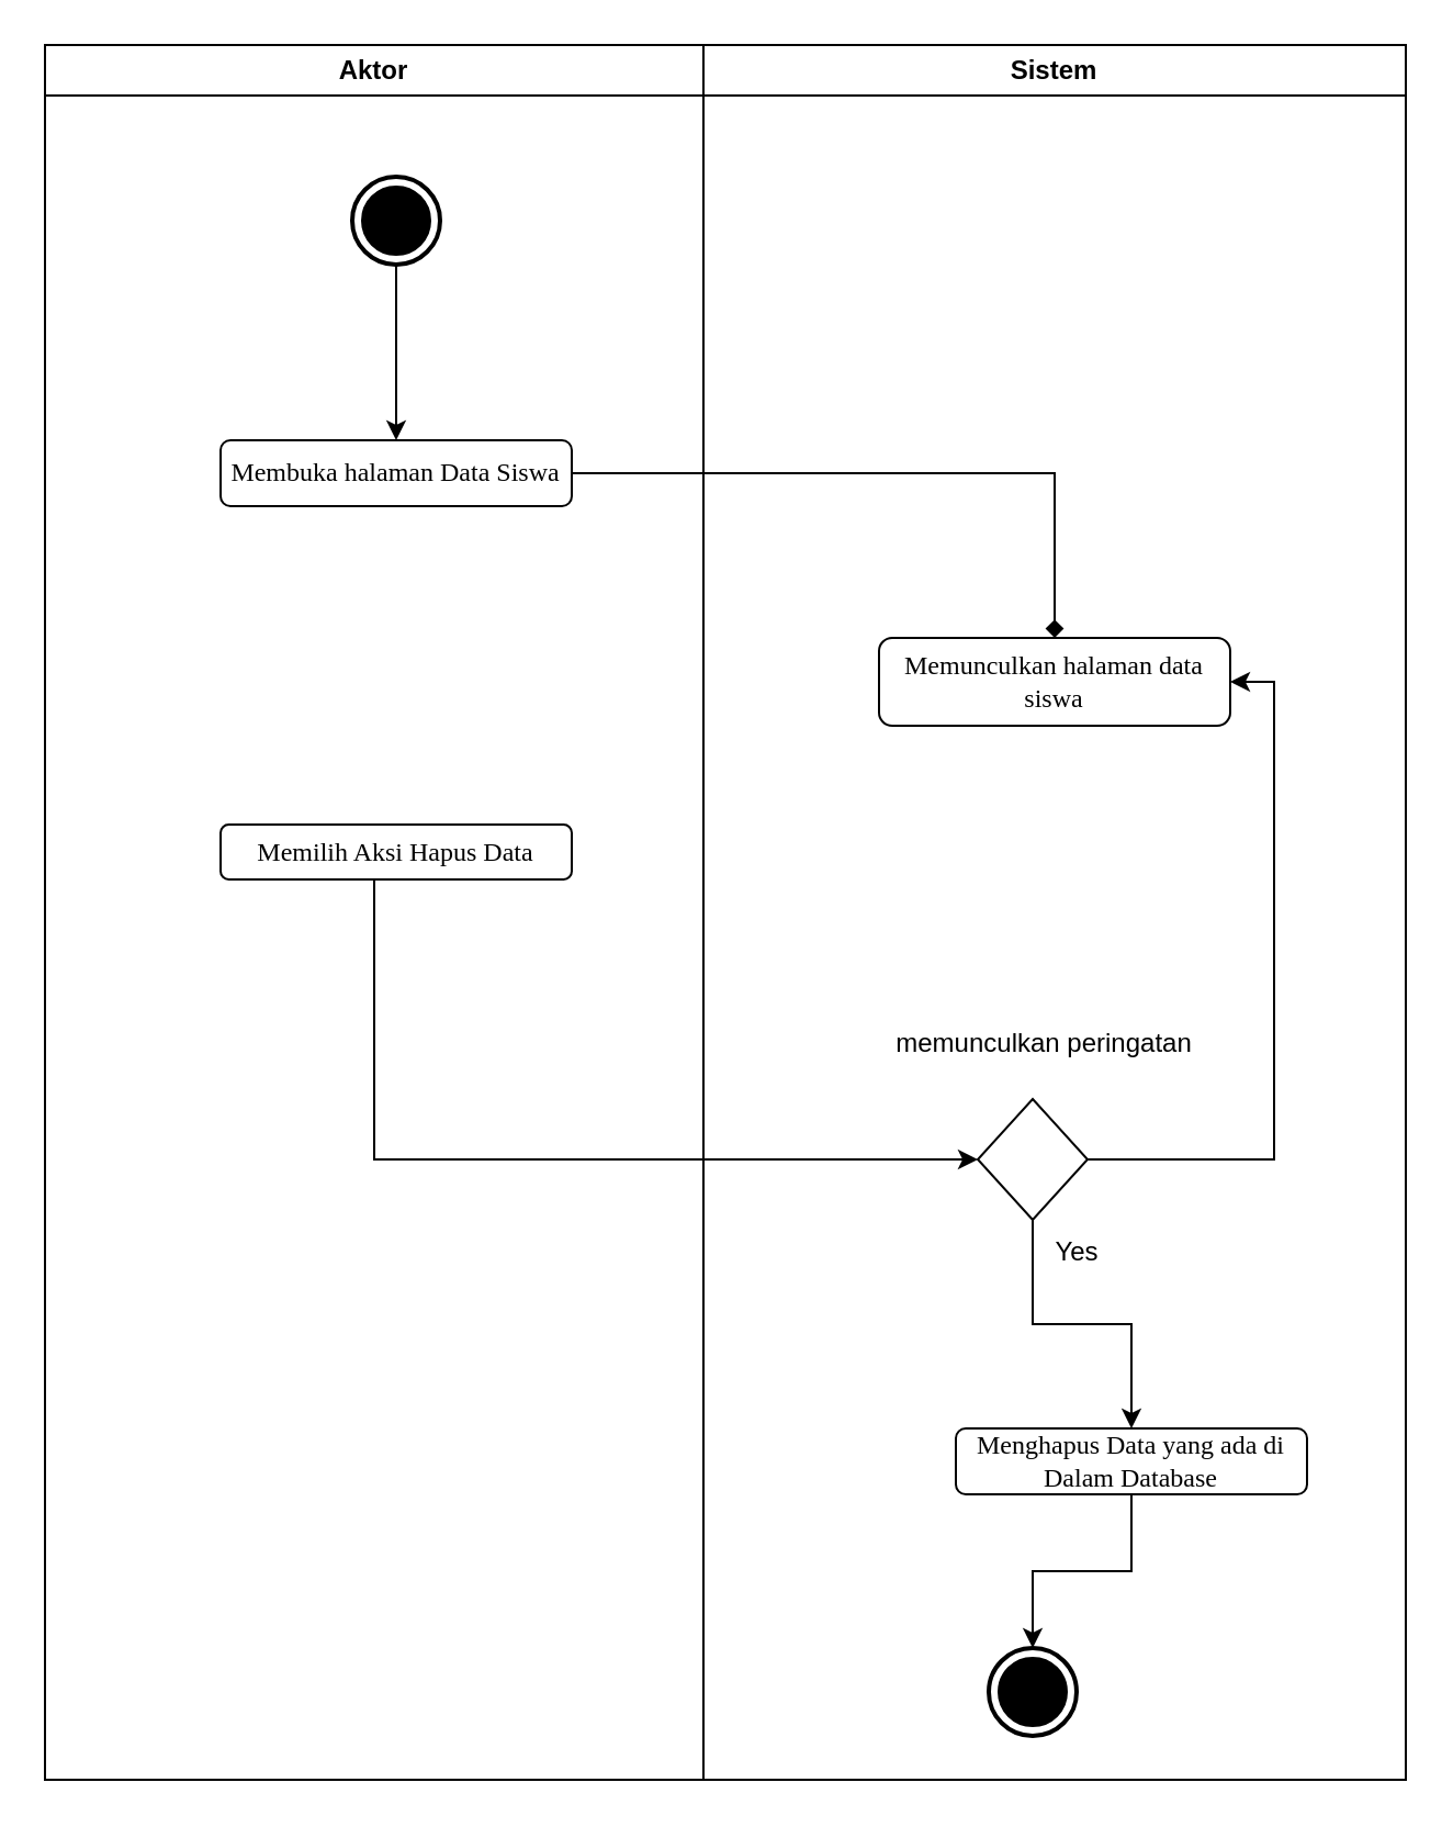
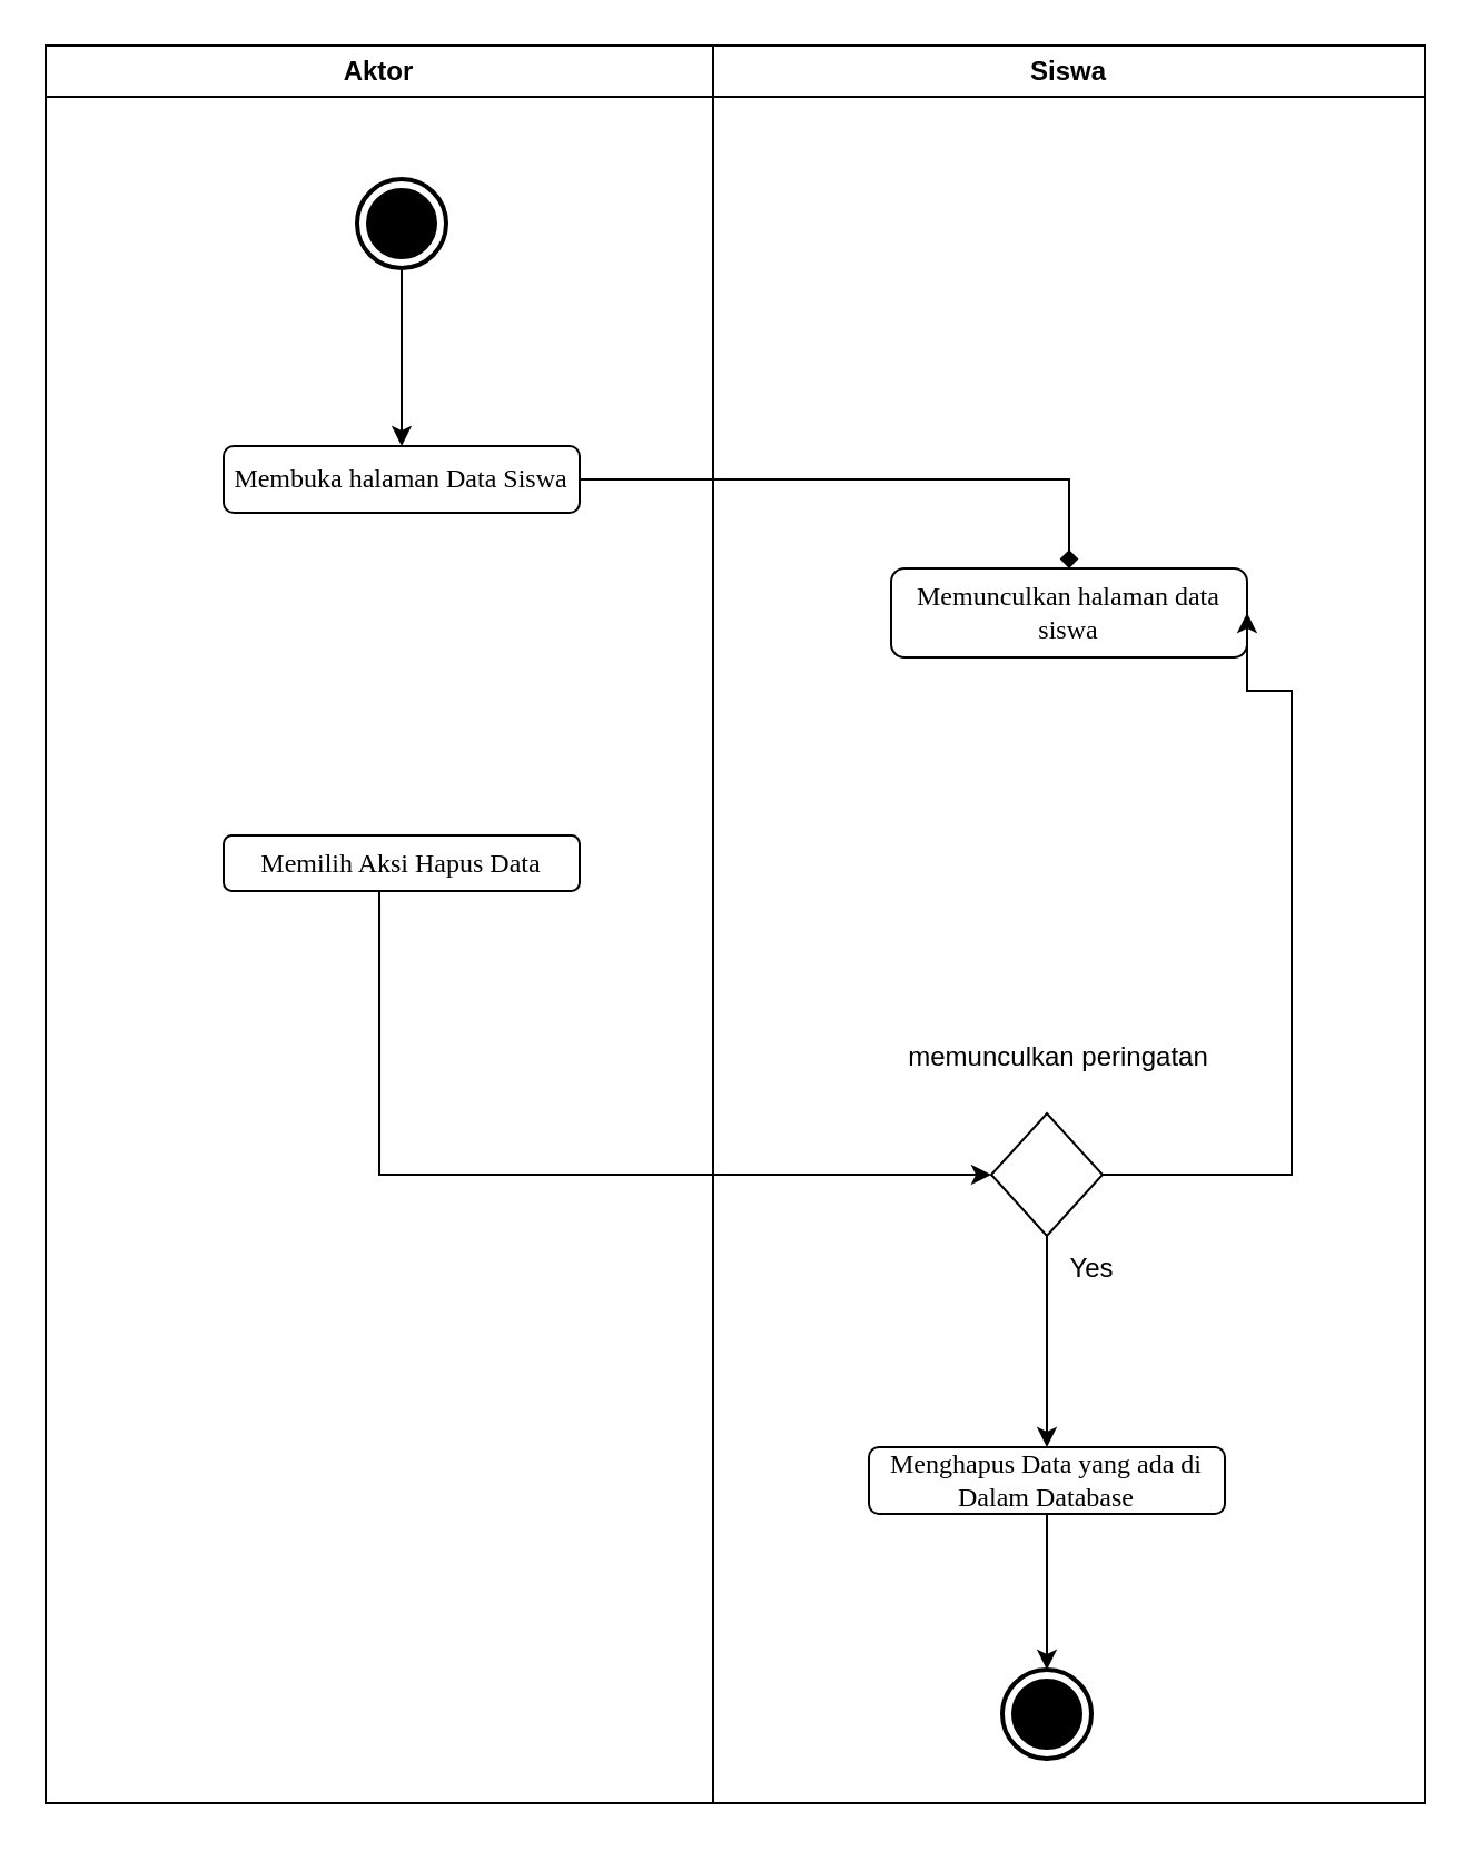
- <mxCell id="7" value="Sistem" style="swimlane;whiteSpace=wrap;html=1;" vertex="1" parent="1"><mxGeometry x="320" y="20" width="320" height="790" as="geometry" /></mxCell>
+ <mxCell id="7" value="Siswa" style="swimlane;whiteSpace=wrap;html=1;" vertex="1" parent="1"><mxGeometry x="320" y="20" width="320" height="790" as="geometry" /></mxCell>
- <mxCell id="8" value="&lt;font face=&quot;Times New Roman&quot;&gt;Memunculkan halaman data siswa&lt;/font&gt;" style="shape=rect;html=1;rounded=1;whiteSpace=wrap;align=center;" vertex="1" parent="7"><mxGeometry x="80" y="270" width="160" height="40" as="geometry" /></mxCell>
+ <mxCell id="8" value="&lt;font face=&quot;Times New Roman&quot;&gt;Memunculkan halaman data siswa&lt;/font&gt;" style="shape=rect;html=1;rounded=1;whiteSpace=wrap;align=center;" vertex="1" parent="7"><mxGeometry x="80" y="235" width="160" height="40" as="geometry" /></mxCell>
- <mxCell id="13" value="&lt;font face=&quot;Times New Roman&quot;&gt;Menghapus Data yang ada di Dalam Database&lt;/font&gt;" style="shape=rect;html=1;rounded=1;whiteSpace=wrap;align=center;" vertex="1" parent="7"><mxGeometry x="115" y="630" width="160" height="30" as="geometry" /></mxCell>
+ <mxCell id="13" value="&lt;font face=&quot;Times New Roman&quot;&gt;Menghapus Data yang ada di Dalam Database&lt;/font&gt;" style="shape=rect;html=1;rounded=1;whiteSpace=wrap;align=center;" vertex="1" parent="7"><mxGeometry x="70" y="630" width="160" height="30" as="geometry" /></mxCell>
